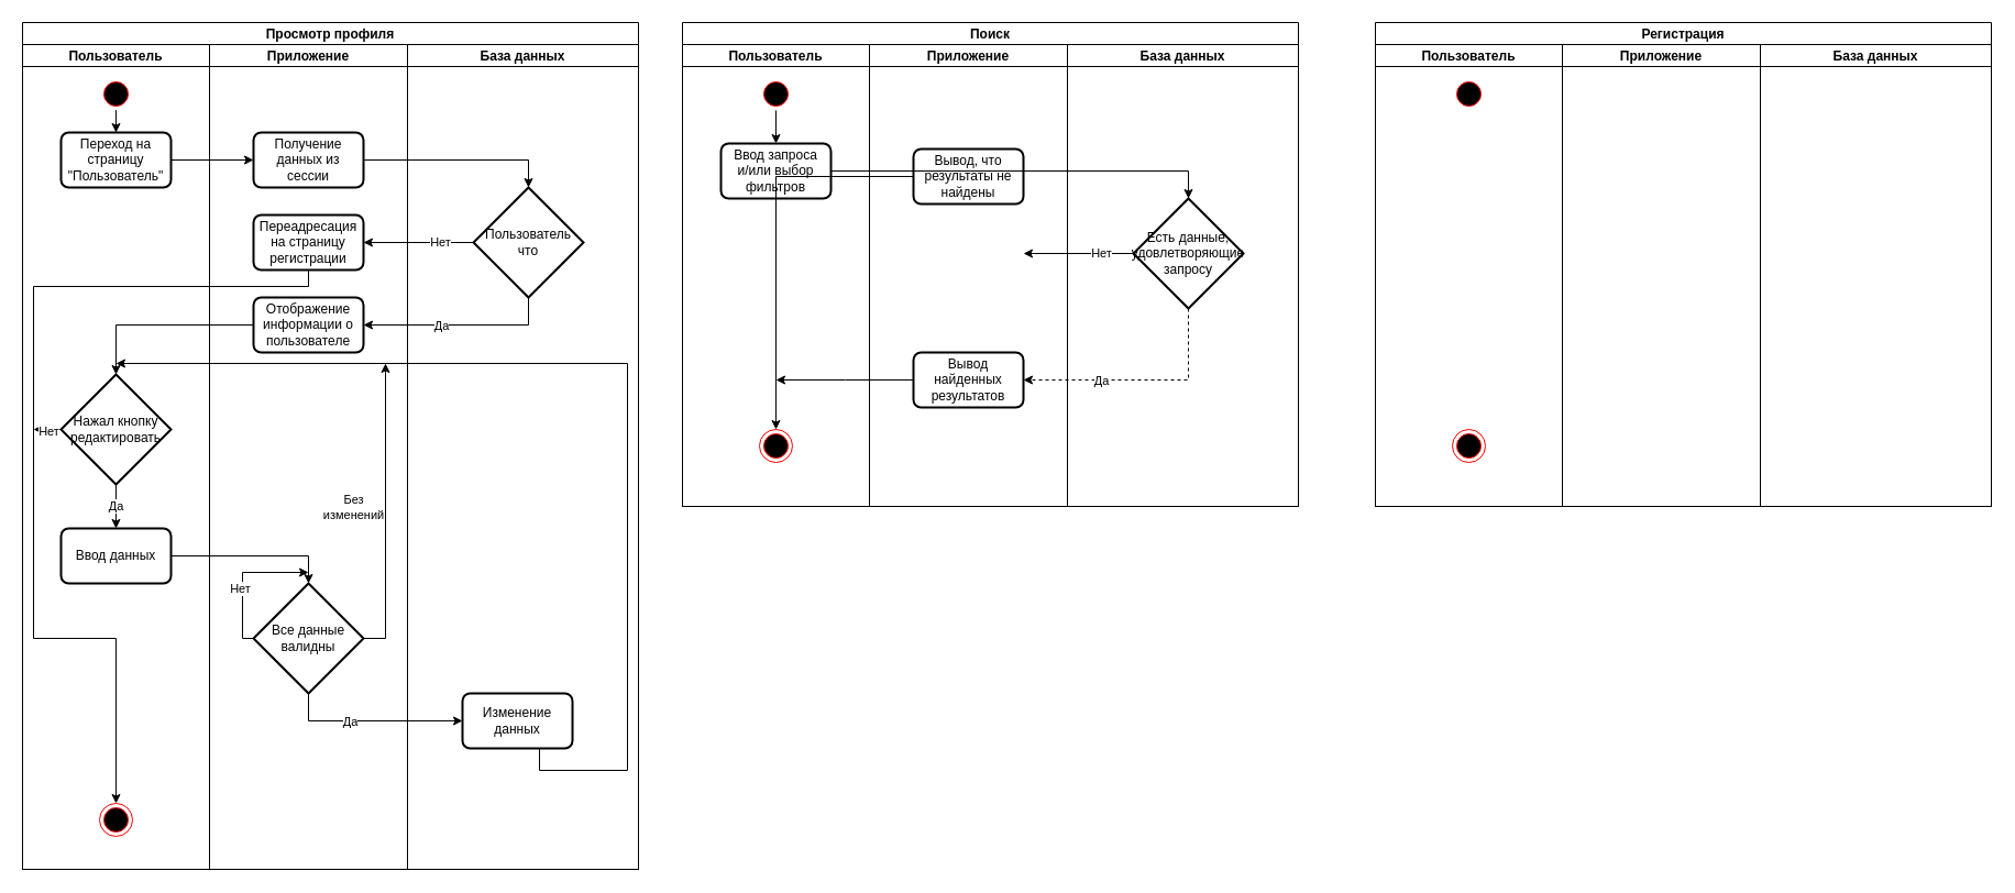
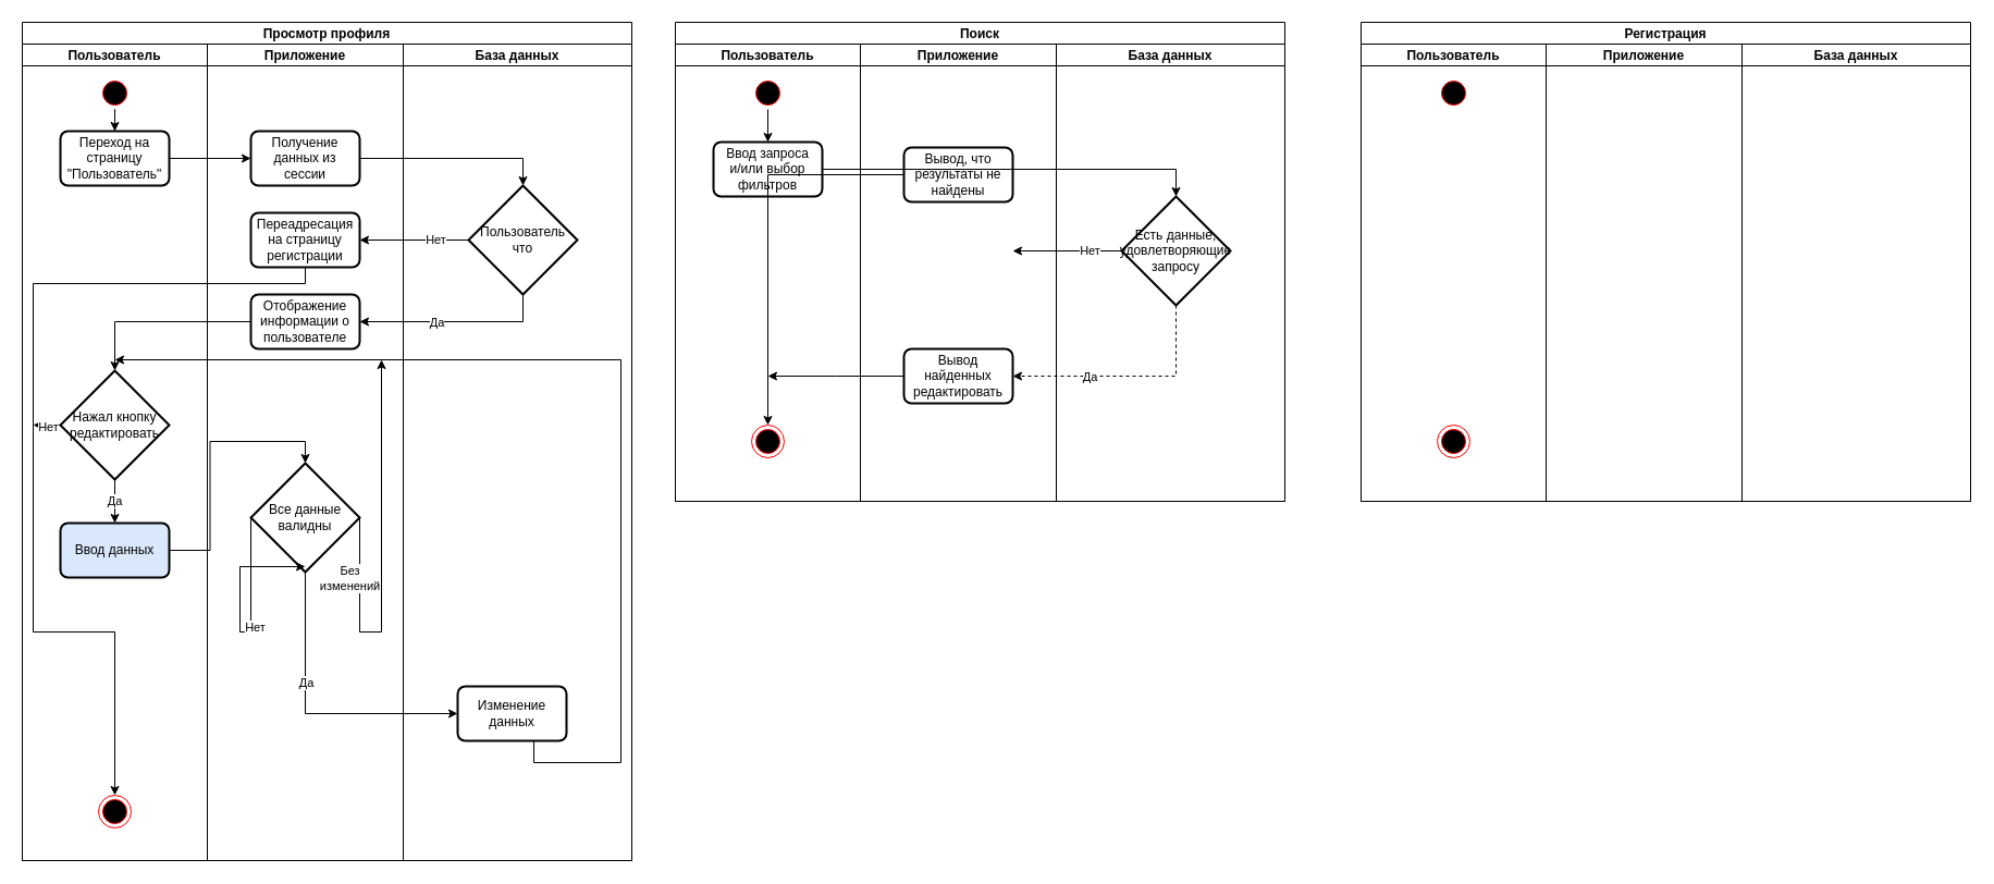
- <mxCell id="44" value="Вывод найденных результатов" style="rounded=1;whiteSpace=wrap;html=1;absoluteArcSize=1;arcSize=14;strokeWidth=2;" vertex="1" parent="42"><mxGeometry x="40" y="280" width="100" height="50" as="geometry" /></mxCell>
+ <mxCell id="44" value="Вывод найденных редактировать" style="rounded=1;whiteSpace=wrap;html=1;absoluteArcSize=1;arcSize=14;strokeWidth=2;" vertex="1" parent="42"><mxGeometry x="40" y="280" width="100" height="50" as="geometry" /></mxCell>
- <mxCell id="9" value="Ввод данных" style="rounded=1;whiteSpace=wrap;html=1;absoluteArcSize=1;arcSize=14;strokeWidth=2;" vertex="1" parent="3"><mxGeometry x="35" y="440" width="100" height="50" as="geometry" /></mxCell>
+ <mxCell id="9" value="Ввод данных" style="rounded=1;whiteSpace=wrap;html=1;absoluteArcSize=1;arcSize=14;strokeWidth=2;fillColor=#dae8fc;" vertex="1" parent="3"><mxGeometry x="35" y="440" width="100" height="50" as="geometry" /></mxCell>
- <mxCell id="17" value="Все данные валидны" style="strokeWidth=2;html=1;shape=mxgraph.flowchart.decision;whiteSpace=wrap;" vertex="1" parent="13"><mxGeometry x="40" y="490" width="100" height="100" as="geometry" /></mxCell>
+ <mxCell id="17" value="Все данные валидны" style="strokeWidth=2;html=1;shape=mxgraph.flowchart.decision;whiteSpace=wrap;" vertex="1" parent="13"><mxGeometry x="40" y="385" width="100" height="100" as="geometry" /></mxCell>
